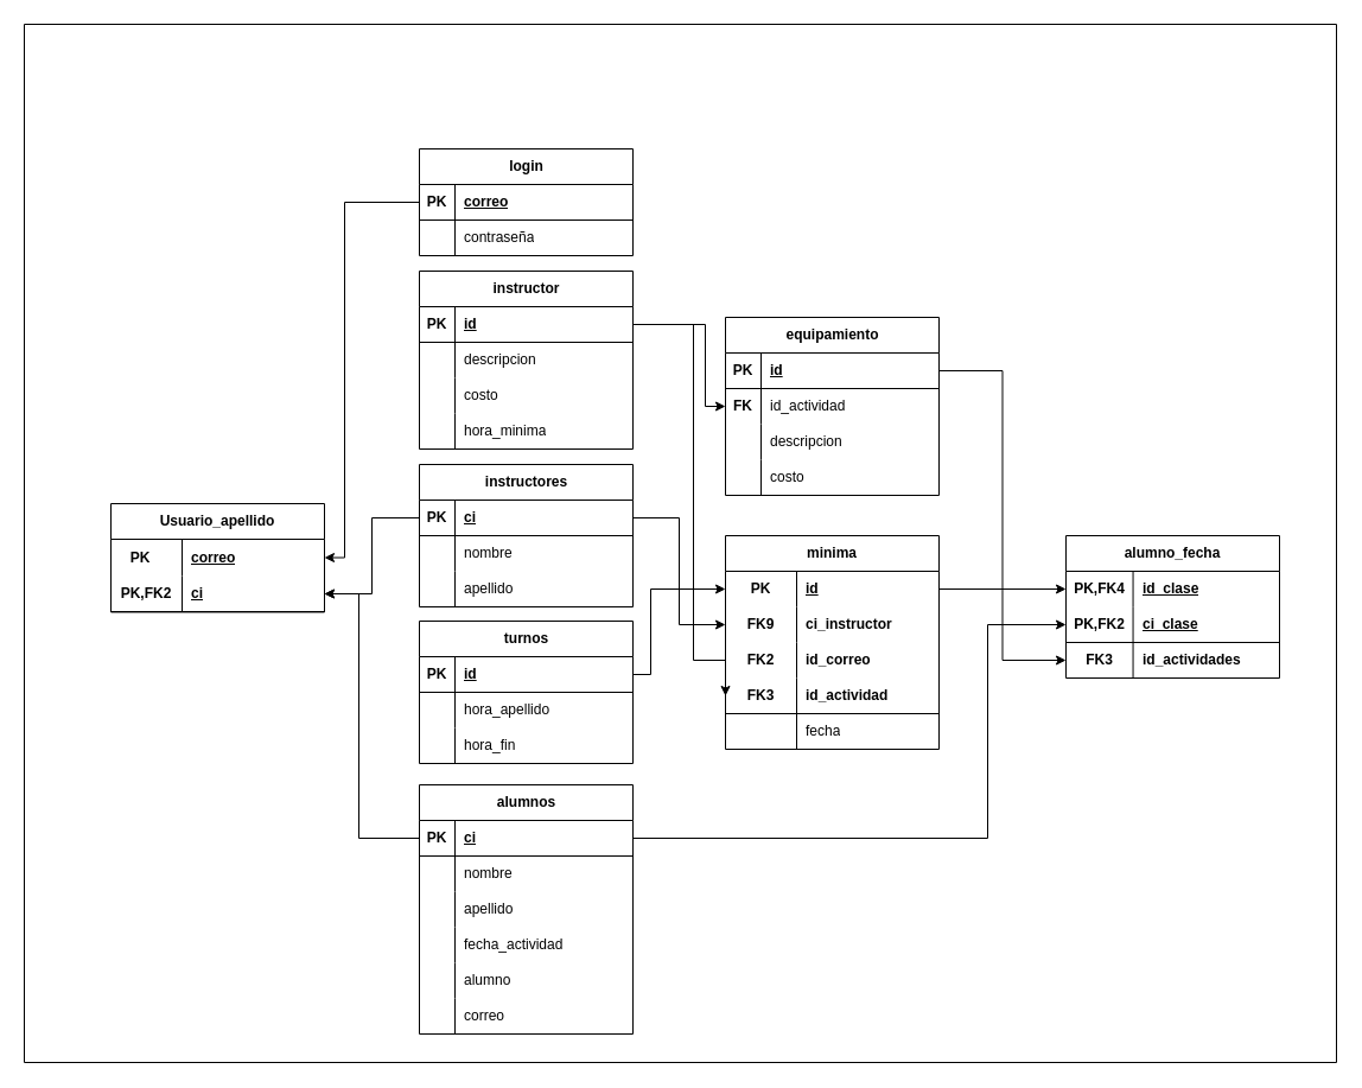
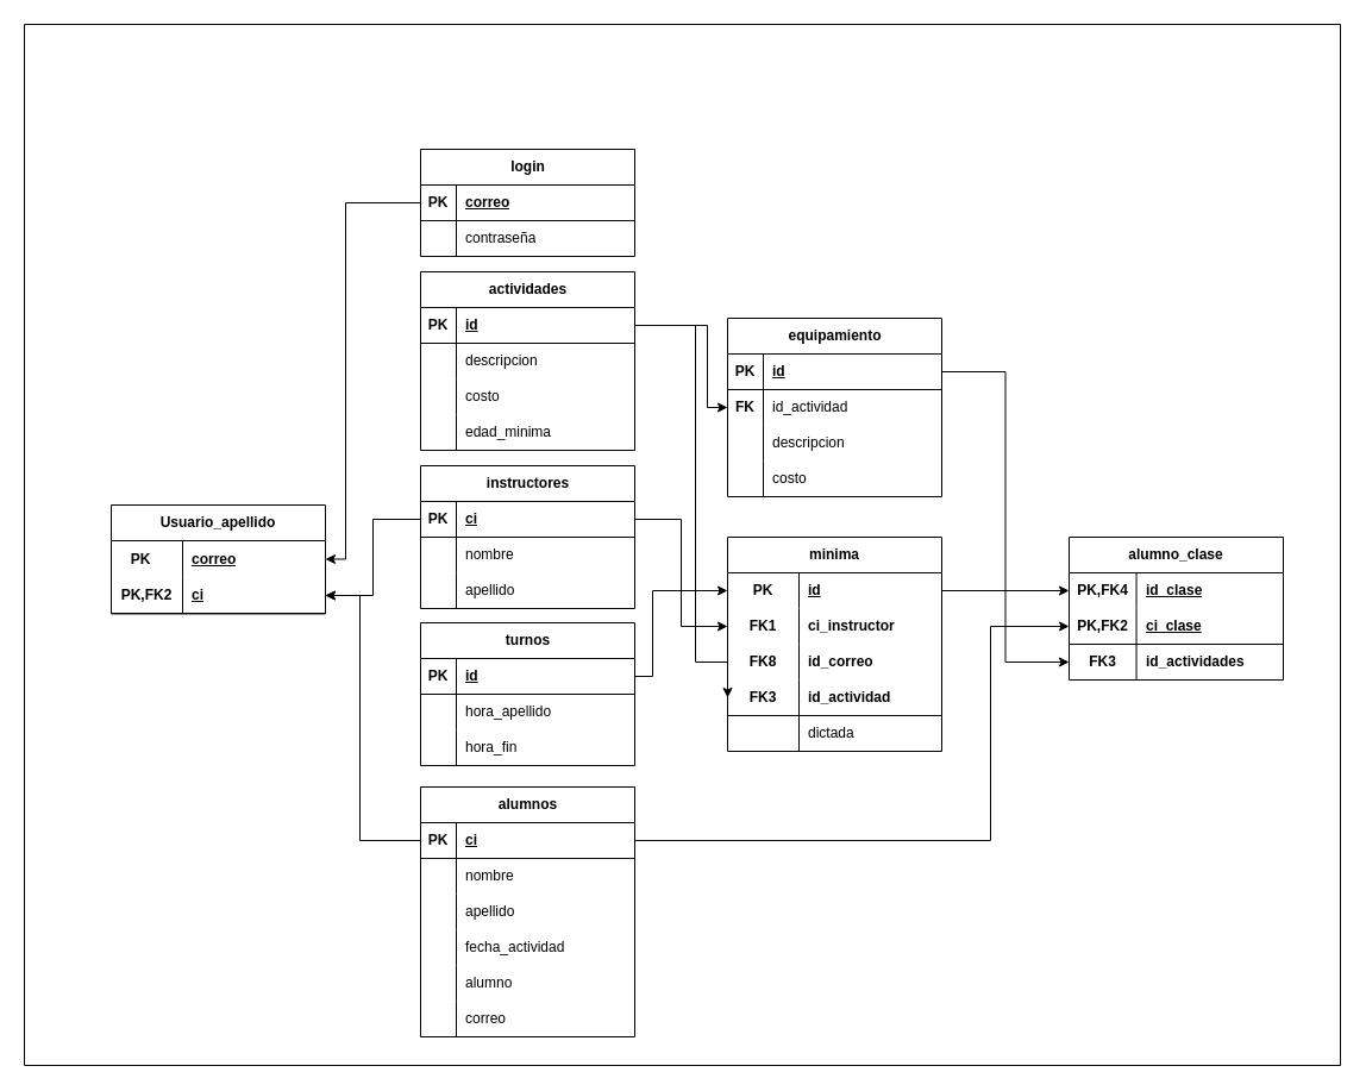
- <mxCell id="10" value="instructor" style="shape=table;startSize=30;container=1;collapsible=1;childLayout=tableLayout;fixedRows=1;rowLines=0;fontStyle=1;align=center;resizeLast=1;html=1;labelBackgroundColor=none;" parent="1" vertex="1"><mxGeometry x="353" y="228" width="180" height="150" as="geometry" /></mxCell>
+ <mxCell id="10" value="actividades" style="shape=table;startSize=30;container=1;collapsible=1;childLayout=tableLayout;fixedRows=1;rowLines=0;fontStyle=1;align=center;resizeLast=1;html=1;labelBackgroundColor=none;" parent="1" vertex="1"><mxGeometry x="353" y="228" width="180" height="150" as="geometry" /></mxCell>
- <mxCell id="22" value="hora_minima" style="shape=partialRectangle;connectable=0;fillColor=none;top=0;left=0;bottom=0;right=0;align=left;spacingLeft=6;overflow=hidden;whiteSpace=wrap;html=1;labelBackgroundColor=none;" parent="20" vertex="1"><mxGeometry x="30" width="150" height="30" as="geometry"><mxRectangle width="150" height="30" as="alternateBounds" /></mxGeometry></mxCell>
+ <mxCell id="22" value="edad_minima" style="shape=partialRectangle;connectable=0;fillColor=none;top=0;left=0;bottom=0;right=0;align=left;spacingLeft=6;overflow=hidden;whiteSpace=wrap;html=1;labelBackgroundColor=none;" parent="20" vertex="1"><mxGeometry x="30" width="150" height="30" as="geometry"><mxRectangle width="150" height="30" as="alternateBounds" /></mxGeometry></mxCell>
- <mxCell id="91" value="alumno_fecha" style="shape=table;startSize=30;container=1;collapsible=1;childLayout=tableLayout;fixedRows=1;rowLines=0;fontStyle=1;align=center;resizeLast=1;html=1;whiteSpace=wrap;labelBackgroundColor=none;strokeColor=default;swimlaneLine=1;" parent="1" vertex="1"><mxGeometry x="898" y="451" width="180" height="120" as="geometry"><mxRectangle x="522" y="668" width="109" height="30" as="alternateBounds" /></mxGeometry></mxCell>
+ <mxCell id="91" value="alumno_clase" style="shape=table;startSize=30;container=1;collapsible=1;childLayout=tableLayout;fixedRows=1;rowLines=0;fontStyle=1;align=center;resizeLast=1;html=1;whiteSpace=wrap;labelBackgroundColor=none;strokeColor=default;swimlaneLine=1;" parent="1" vertex="1"><mxGeometry x="898" y="451" width="180" height="120" as="geometry"><mxRectangle x="522" y="668" width="109" height="30" as="alternateBounds" /></mxGeometry></mxCell>
- <mxCell id="80" value="&lt;span style=&quot;&quot;&gt;FK9&lt;/span&gt;" style="shape=partialRectangle;connectable=0;fillColor=none;top=0;left=0;bottom=0;right=0;editable=1;overflow=hidden;html=1;whiteSpace=wrap;labelBackgroundColor=none;fontStyle=1" parent="79" vertex="1"><mxGeometry width="60" height="30" as="geometry"><mxRectangle width="60" height="30" as="alternateBounds" /></mxGeometry></mxCell>
+ <mxCell id="80" value="&lt;span style=&quot;&quot;&gt;FK1&lt;/span&gt;" style="shape=partialRectangle;connectable=0;fillColor=none;top=0;left=0;bottom=0;right=0;editable=1;overflow=hidden;html=1;whiteSpace=wrap;labelBackgroundColor=none;fontStyle=1" parent="79" vertex="1"><mxGeometry width="60" height="30" as="geometry"><mxRectangle width="60" height="30" as="alternateBounds" /></mxGeometry></mxCell>
- <mxCell id="83" value="FK2" style="shape=partialRectangle;connectable=0;fillColor=none;top=0;left=0;bottom=0;right=0;editable=1;overflow=hidden;html=1;whiteSpace=wrap;labelBackgroundColor=none;fontStyle=1" parent="82" vertex="1"><mxGeometry width="60" height="30" as="geometry"><mxRectangle width="60" height="30" as="alternateBounds" /></mxGeometry></mxCell>
+ <mxCell id="83" value="FK8" style="shape=partialRectangle;connectable=0;fillColor=none;top=0;left=0;bottom=0;right=0;editable=1;overflow=hidden;html=1;whiteSpace=wrap;labelBackgroundColor=none;fontStyle=1" parent="82" vertex="1"><mxGeometry width="60" height="30" as="geometry"><mxRectangle width="60" height="30" as="alternateBounds" /></mxGeometry></mxCell>
- <mxCell id="90" value="fecha" style="shape=partialRectangle;connectable=0;fillColor=none;top=0;left=0;bottom=0;right=0;align=left;spacingLeft=6;overflow=hidden;html=1;whiteSpace=wrap;labelBackgroundColor=none;" parent="88" vertex="1"><mxGeometry x="60" width="120" height="30" as="geometry"><mxRectangle width="120" height="30" as="alternateBounds" /></mxGeometry></mxCell>
+ <mxCell id="90" value="dictada" style="shape=partialRectangle;connectable=0;fillColor=none;top=0;left=0;bottom=0;right=0;align=left;spacingLeft=6;overflow=hidden;html=1;whiteSpace=wrap;labelBackgroundColor=none;" parent="88" vertex="1"><mxGeometry x="60" width="120" height="30" as="geometry"><mxRectangle width="120" height="30" as="alternateBounds" /></mxGeometry></mxCell>
